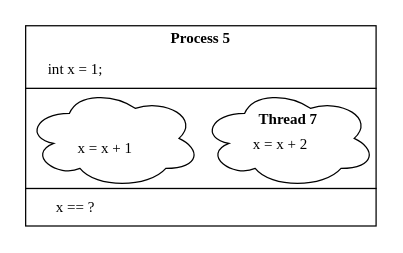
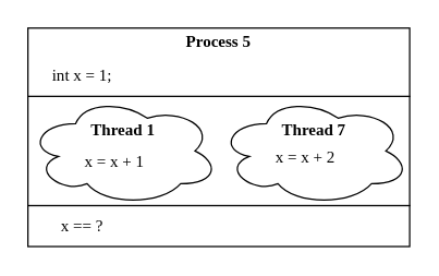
+ <mxCell id="11" value="Thread 1" style="text;html=1;strokeColor=none;fillColor=none;align=center;verticalAlign=middle;whiteSpace=wrap;rounded=0;fontFamily=IBM Plex Sans;fontSource=https%3A%2F%2Ffonts.googleapis.com%2Fcss%3Ffamily%3DIBM%2BPlex%2BSans;fontStyle=1" vertex="1" parent="1"><mxGeometry x="60" y="80" width="60" height="30" as="geometry" /></mxCell>
